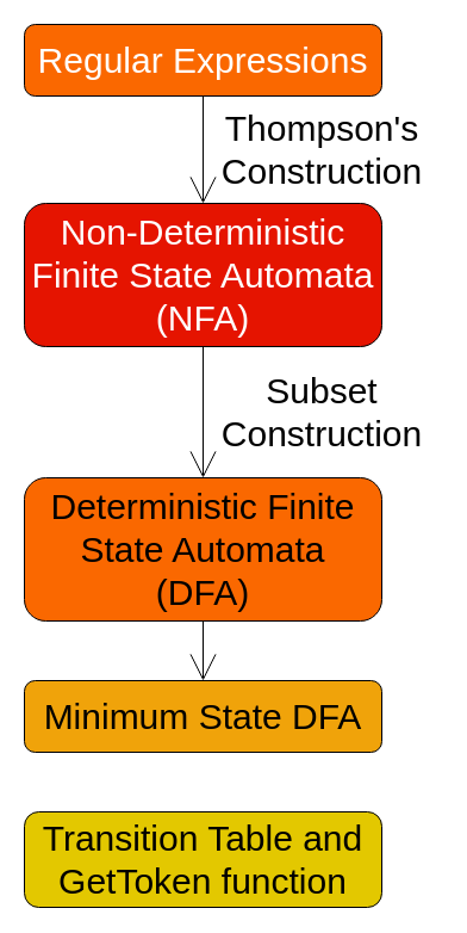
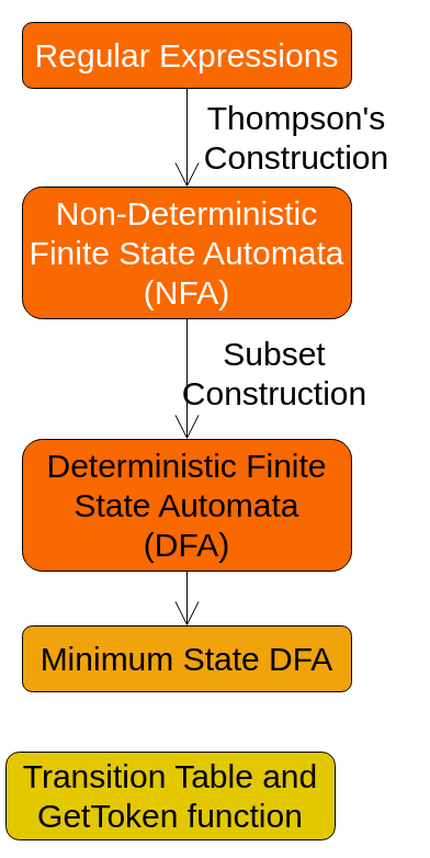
- <mxCell id="5" value="Non-Deterministic Finite State Automata&lt;br&gt;(NFA)" style="rounded=1;whiteSpace=wrap;html=1;fontSize=30;fillColor=#e51400;fontColor=#ffffff;strokeColor=#000000;" vertex="1" parent="1"><mxGeometry x="20" y="170" width="300" height="120" as="geometry" /></mxCell>
+ <mxCell id="5" value="Non-Deterministic Finite State Automata&lt;br&gt;(NFA)" style="rounded=1;whiteSpace=wrap;html=1;fontSize=30;fillColor=#fa6800;fontColor=#ffffff;strokeColor=#000000;" vertex="1" parent="1"><mxGeometry x="20" y="170" width="300" height="120" as="geometry" /></mxCell>
- <mxCell id="11" value="Subset Construction" style="text;html=1;strokeColor=none;fillColor=none;align=center;verticalAlign=middle;whiteSpace=wrap;rounded=0;fontSize=30;" vertex="1" parent="1"><mxGeometry x="170" y="310" width="200" height="70" as="geometry" /></mxCell>
+ <mxCell id="11" value="Subset Construction" style="text;html=1;strokeColor=none;fillColor=none;align=center;verticalAlign=middle;whiteSpace=wrap;rounded=0;fontSize=30;" vertex="1" parent="1"><mxGeometry x="150" y="305" width="200" height="70" as="geometry" /></mxCell>
- <mxCell id="9" value="Transition Table and GetToken function" style="rounded=1;whiteSpace=wrap;html=1;fontSize=30;fillColor=#e3c800;fontColor=#000000;strokeColor=#000000;" vertex="1" parent="1"><mxGeometry x="20" y="680" width="300" height="80" as="geometry" /></mxCell>
+ <mxCell id="9" value="Transition Table and GetToken function" style="rounded=1;whiteSpace=wrap;html=1;fontSize=30;fillColor=#e3c800;fontColor=#000000;strokeColor=#000000;" vertex="1" parent="1"><mxGeometry x="5" y="685" width="300" height="80" as="geometry" /></mxCell>
